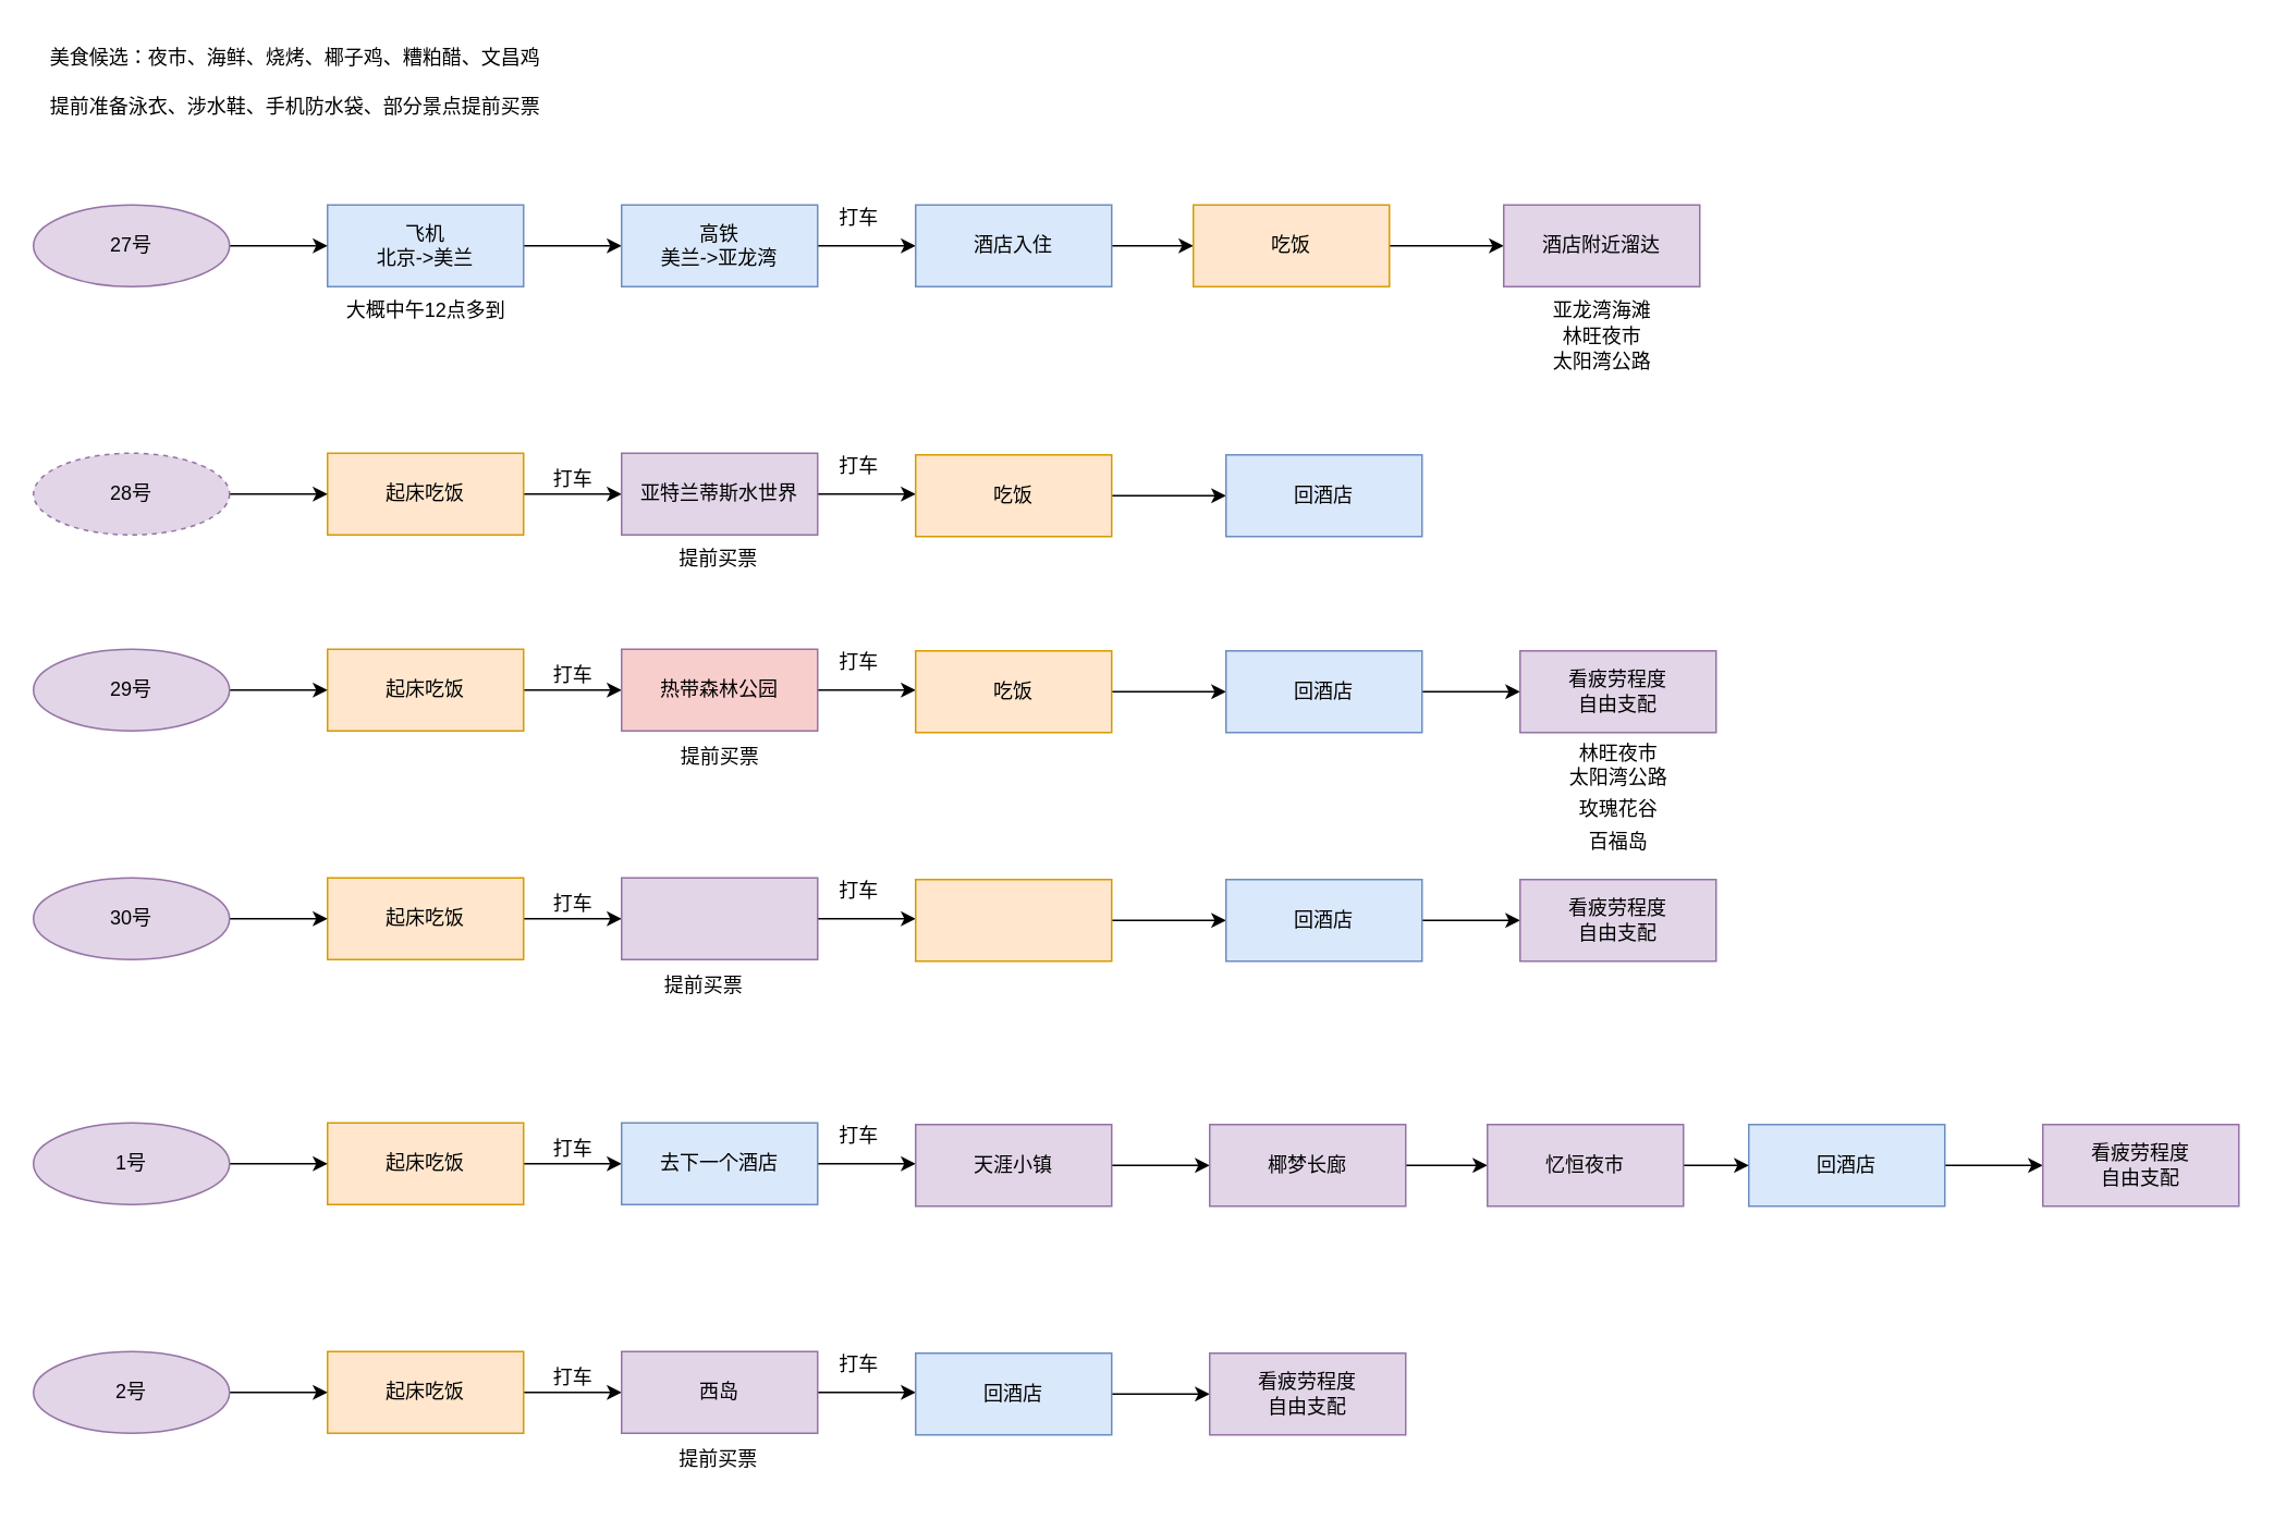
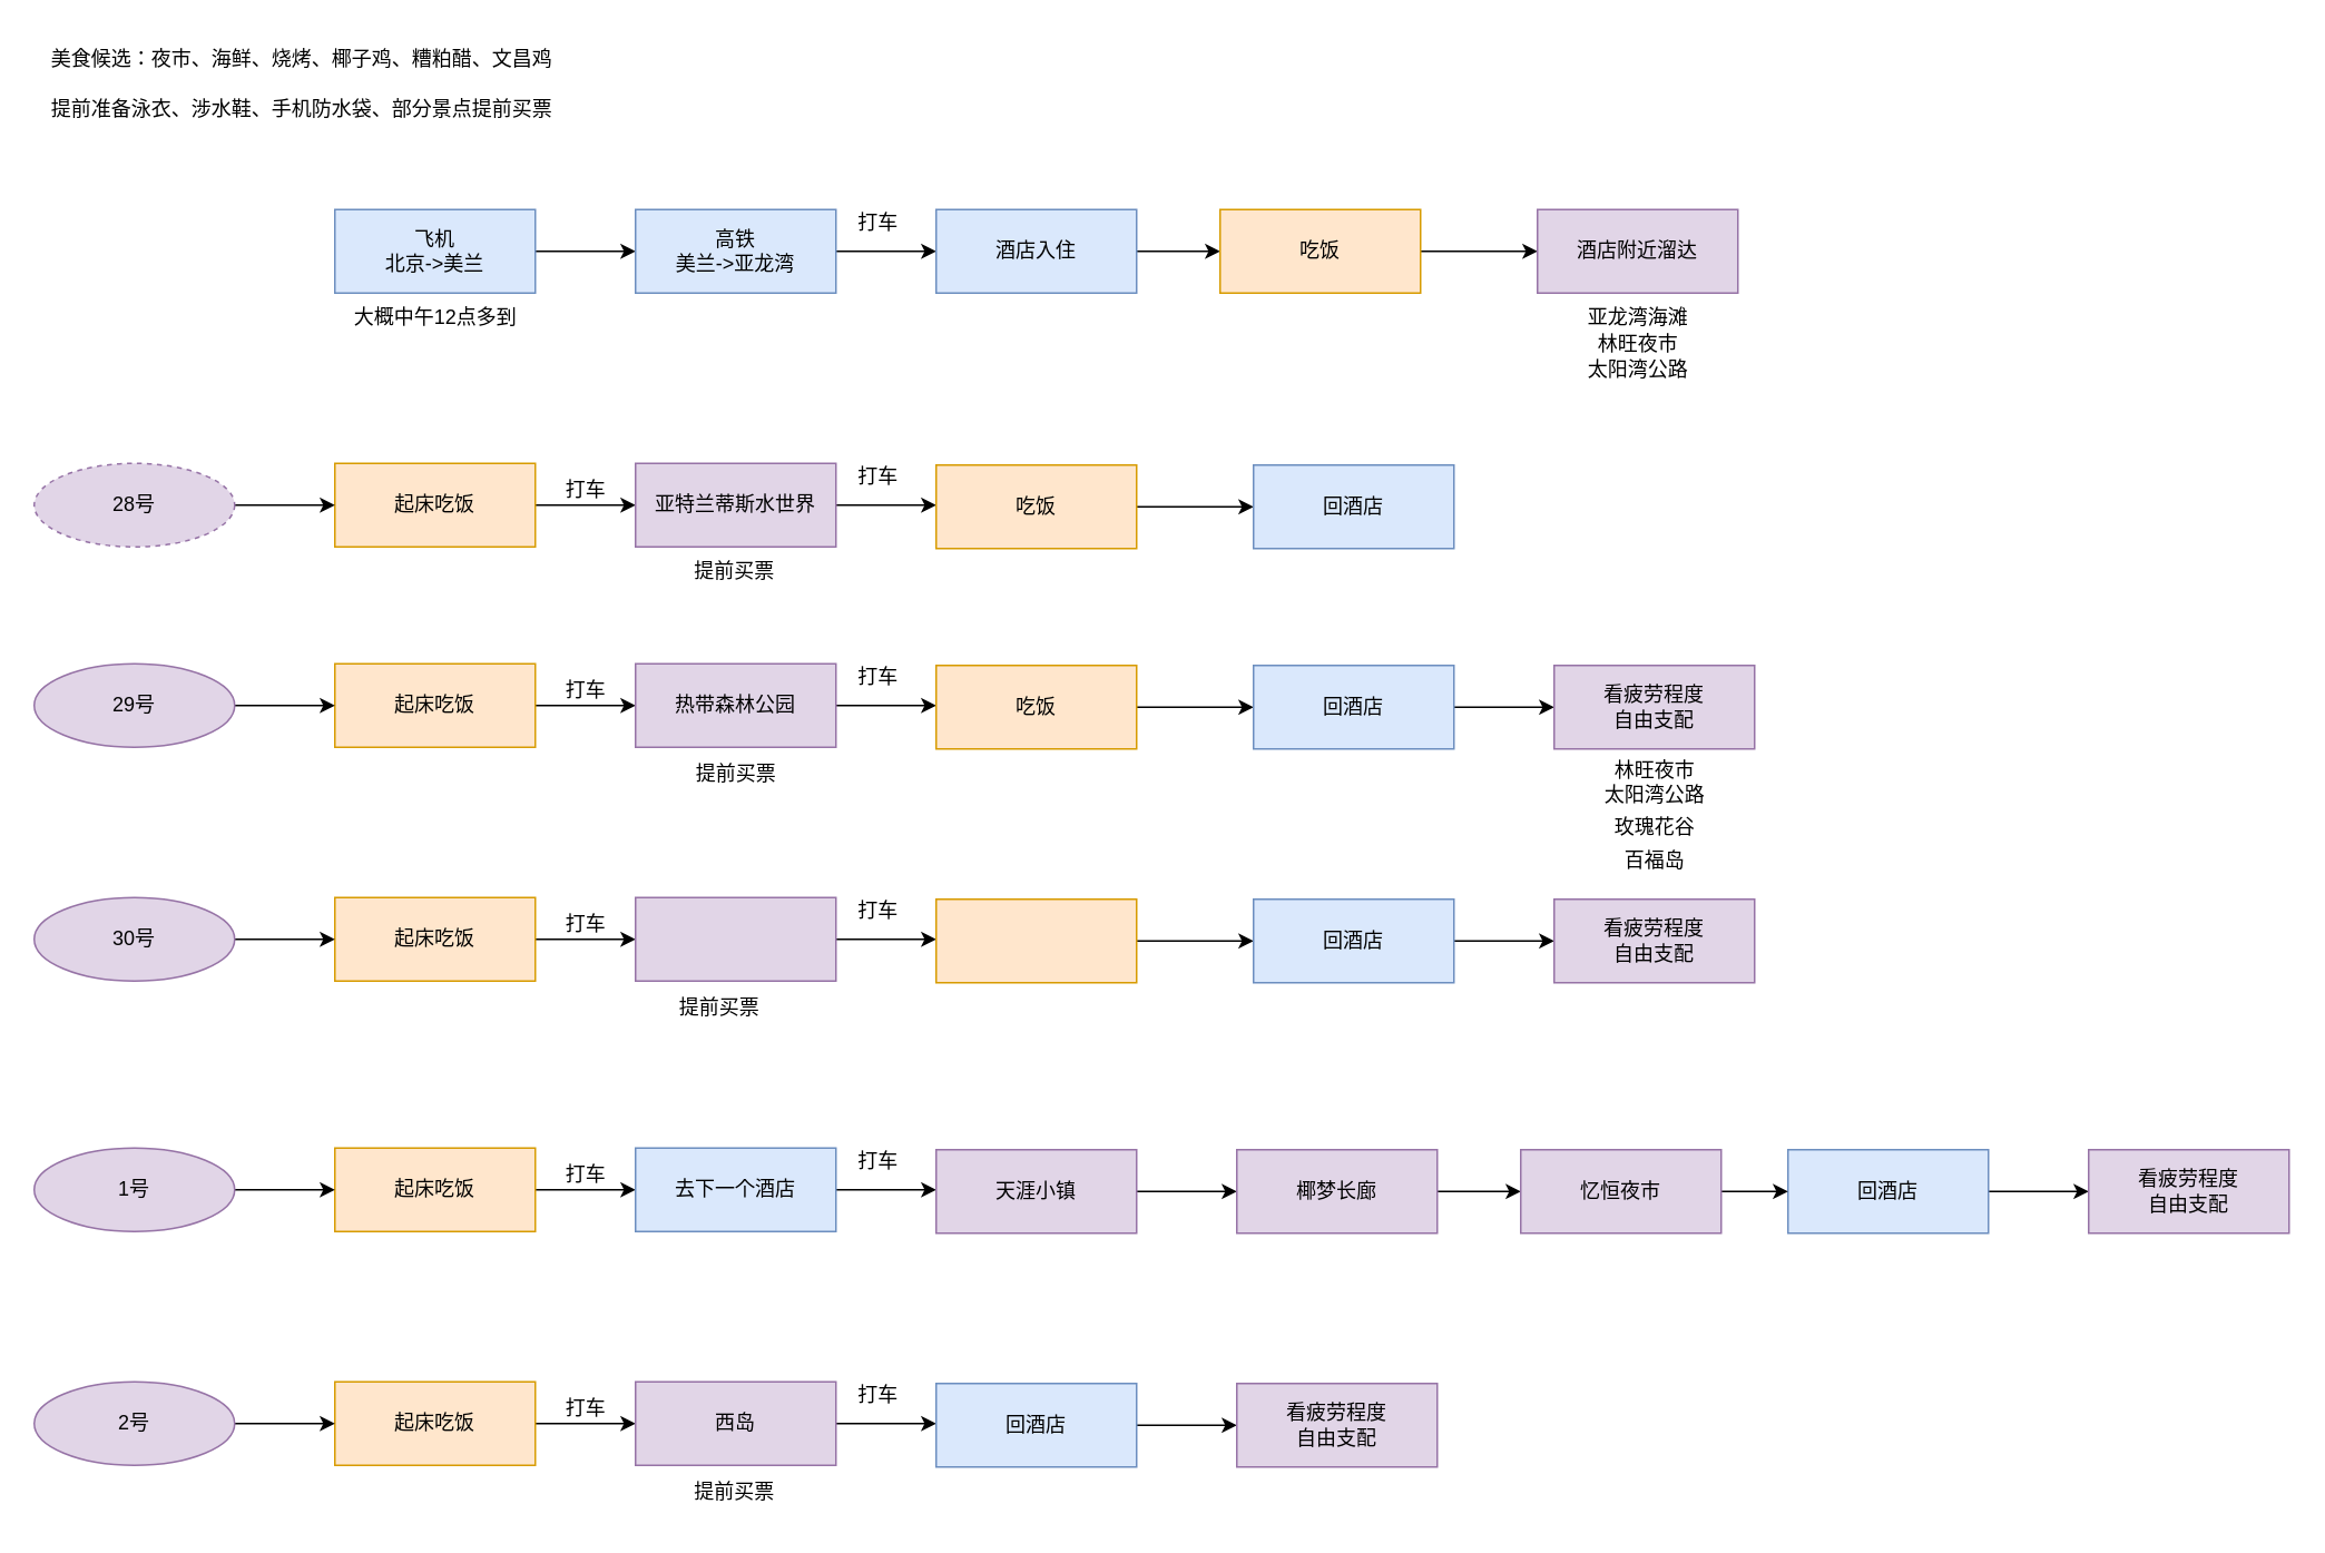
- <mxCell id="5" value="27号" style="ellipse;whiteSpace=wrap;html=1;fillColor=#e1d5e7;strokeColor=#9673a6;" vertex="1" parent="1"><mxGeometry x="20" y="125" width="120" height="50" as="geometry" /></mxCell>
- <mxCell id="4" style="edgeStyle=orthogonalEdgeStyle;rounded=0;orthogonalLoop=1;jettySize=auto;html=1;exitX=1;exitY=0.5;exitDx=0;exitDy=0;entryX=0;entryY=0.5;entryDx=0;entryDy=0;" edge="1" parent="1" source="5" target="3"><mxGeometry relative="1" as="geometry" /></mxCell>
- <mxCell id="34" value="热带森林公园" style="rounded=0;whiteSpace=wrap;html=1;fillColor=#f8cecc;strokeColor=#9673a6;" vertex="1" parent="1"><mxGeometry x="380" y="397" width="120" height="50" as="geometry" /></mxCell>
+ <mxCell id="34" value="热带森林公园" style="rounded=0;whiteSpace=wrap;html=1;fillColor=#e1d5e7;strokeColor=#9673a6;" vertex="1" parent="1"><mxGeometry x="380" y="397" width="120" height="50" as="geometry" /></mxCell>
